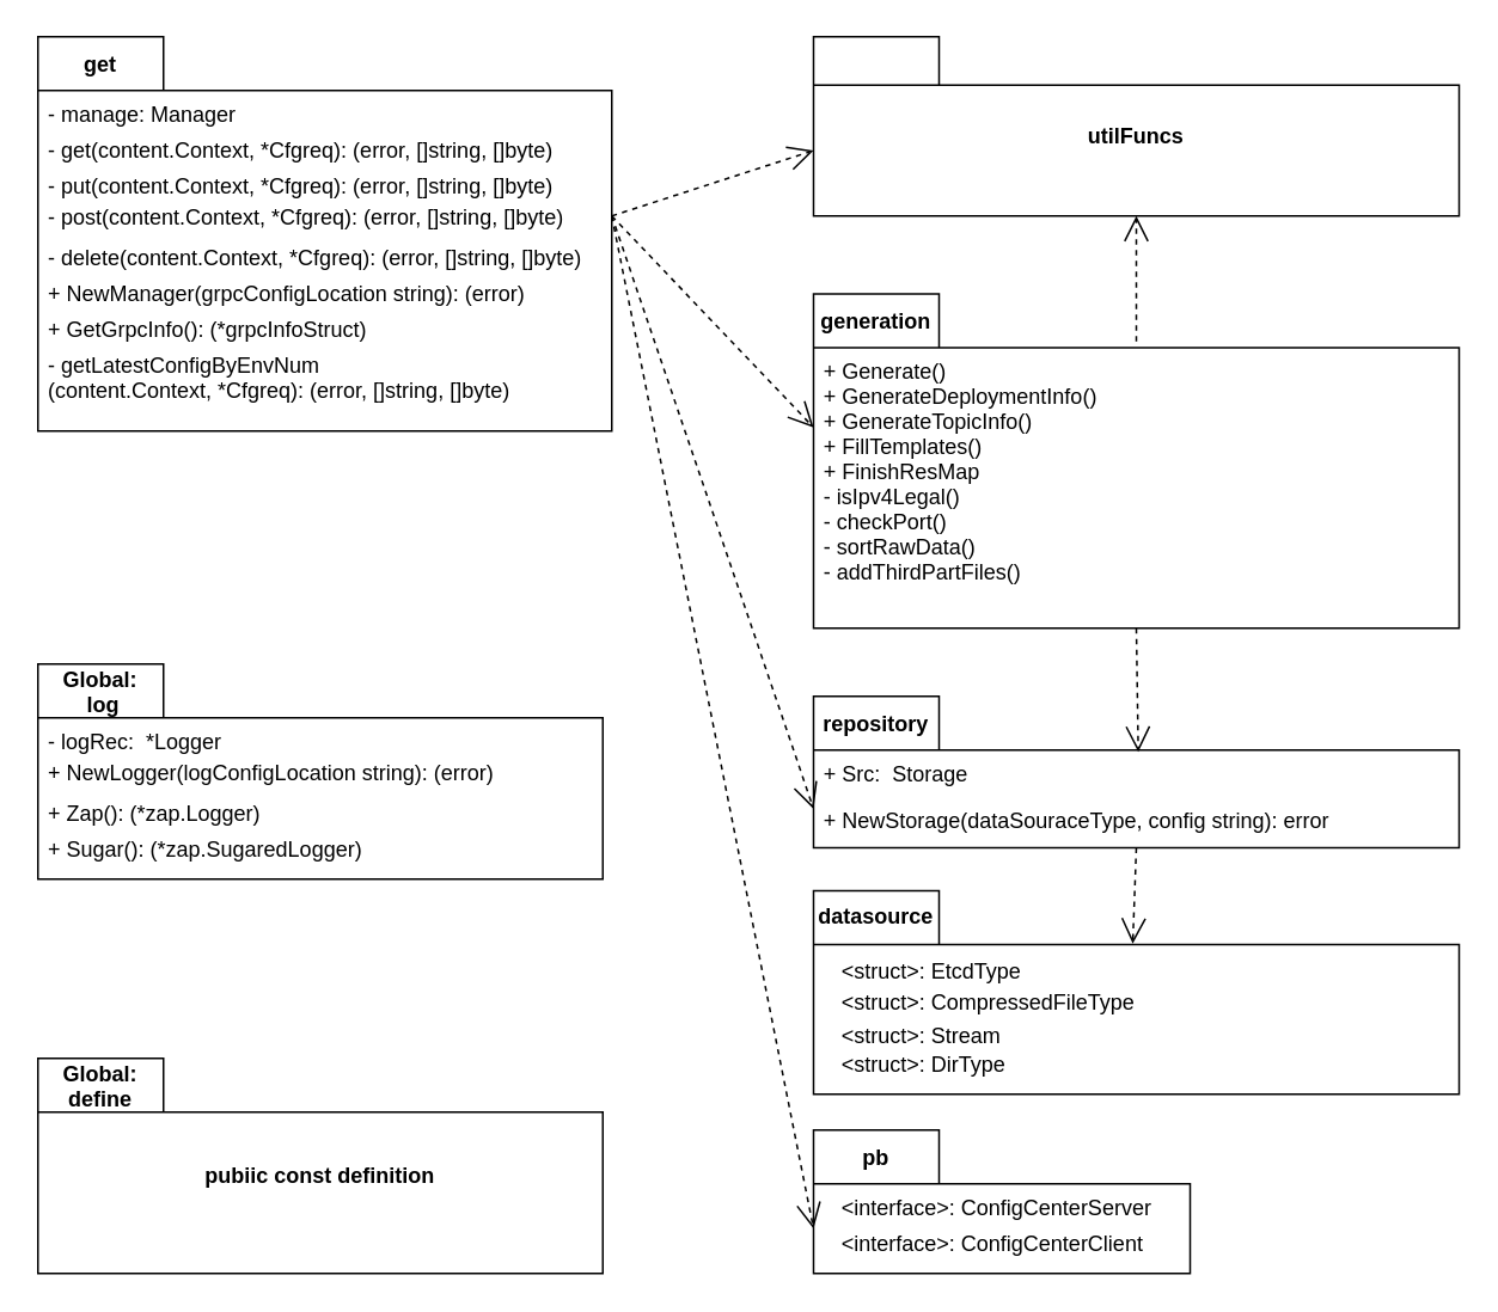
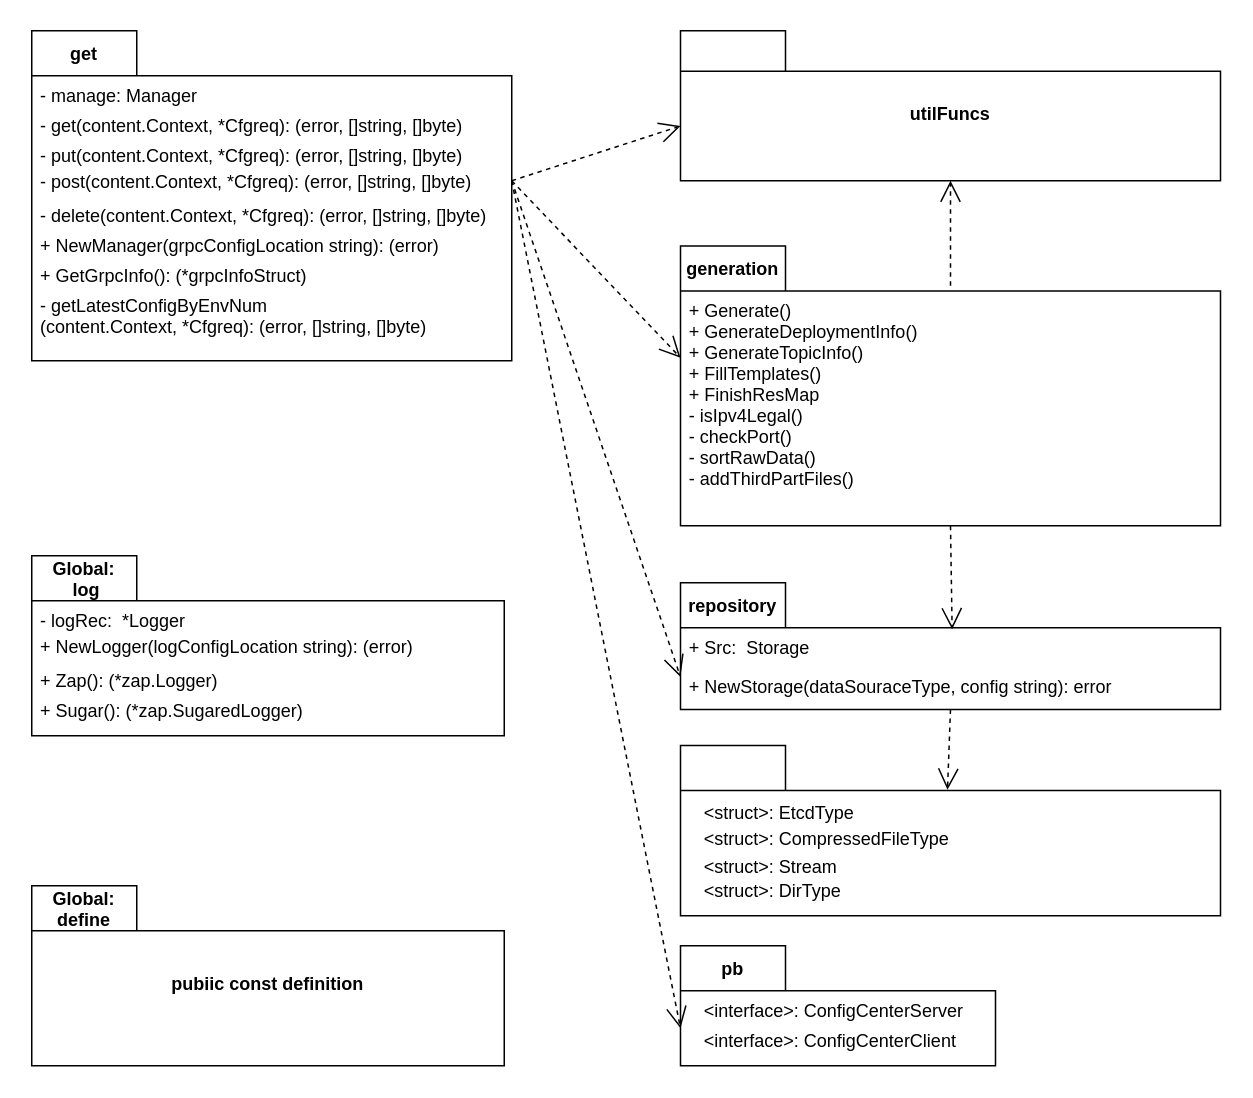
- <mxCell id="36" value="datasource" style="text;align=center;fontStyle=1;verticalAlign=middle;spacingLeft=3;spacingRight=3;strokeColor=none;rotatable=0;points=[[0,0.5],[1,0.5]];portConstraint=eastwest;" parent="1" vertex="1"><mxGeometry x="453" y="495.5" width="70" height="30" as="geometry" /></mxCell>
